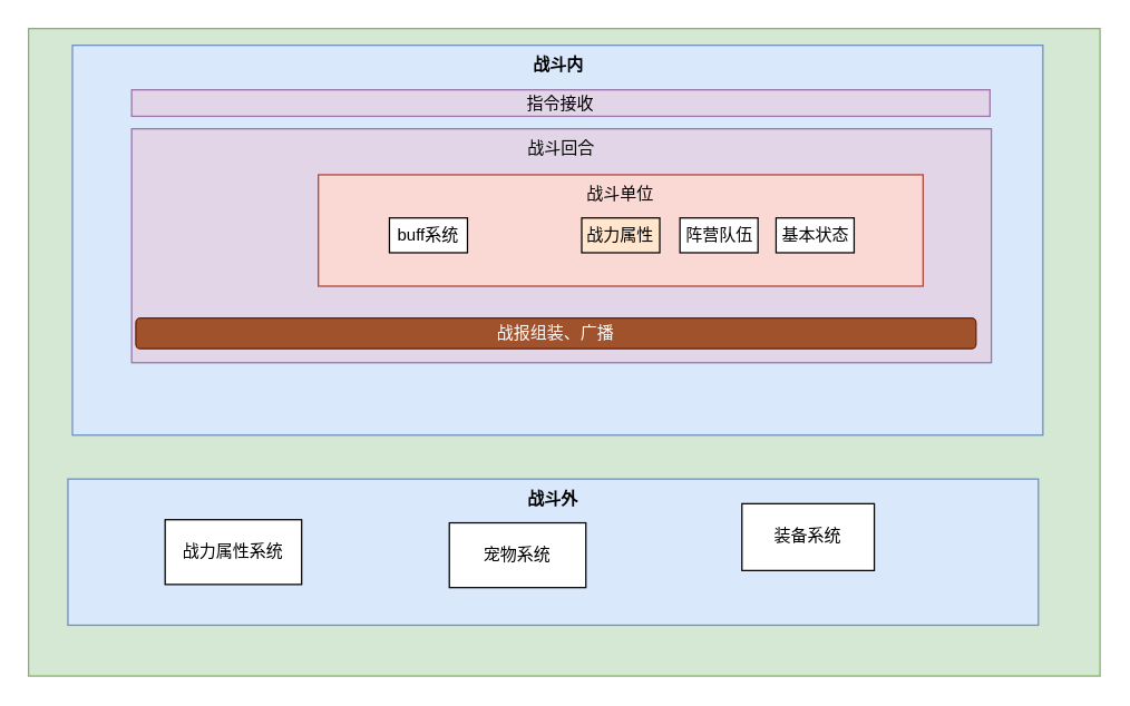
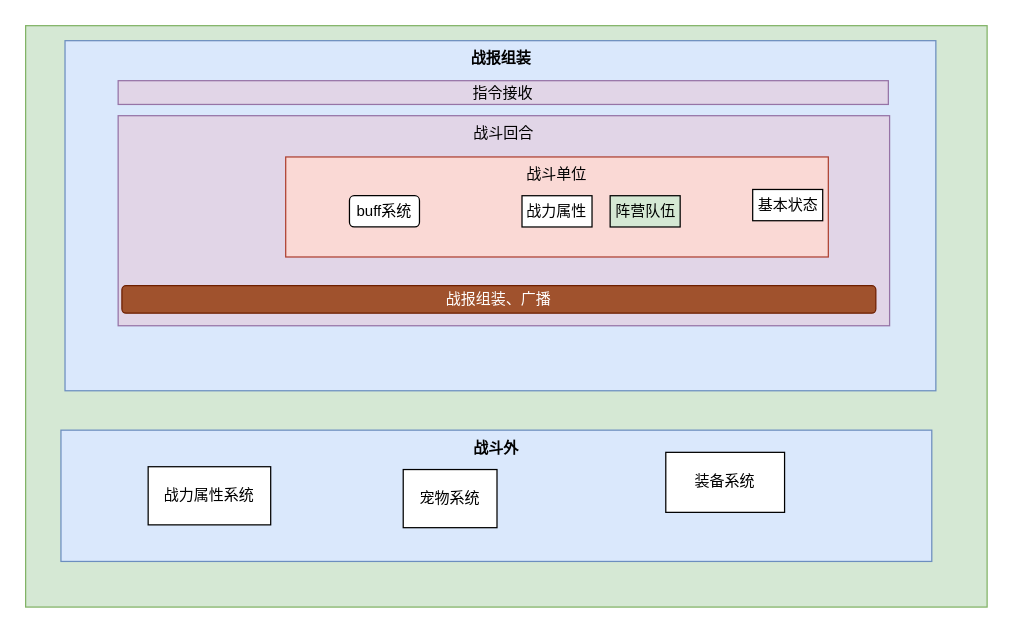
- <mxCell id="3" value="战斗内" style="rounded=0;whiteSpace=wrap;html=1;fillColor=#dae8fc;strokeColor=#6c8ebf;verticalAlign=top;fontStyle=1" vertex="1" parent="1"><mxGeometry x="51.5" y="32" width="696.5" height="280" as="geometry" /></mxCell>
+ <mxCell id="3" value="战报组装" style="rounded=0;whiteSpace=wrap;html=1;fillColor=#dae8fc;strokeColor=#6c8ebf;verticalAlign=top;fontStyle=1" vertex="1" parent="1"><mxGeometry x="51.5" y="32" width="696.5" height="280" as="geometry" /></mxCell>
- <mxCell id="12" value="buff系统" style="rounded=0;whiteSpace=wrap;html=1;fontColor=#000000;" vertex="1" parent="1"><mxGeometry x="279" y="156" width="56" height="25" as="geometry" /></mxCell>
+ <mxCell id="12" value="buff系统" style="whiteSpace=wrap;html=1;fontColor=#000000;rounded=1;" vertex="1" parent="1"><mxGeometry x="279" y="156" width="56" height="25" as="geometry" /></mxCell>
- <mxCell id="13" value="战力属性" style="rounded=0;whiteSpace=wrap;html=1;fontColor=#000000;fillColor=#ffe6cc;" vertex="1" parent="1"><mxGeometry x="417" y="156" width="56" height="25" as="geometry" /></mxCell>
+ <mxCell id="13" value="战力属性" style="rounded=0;whiteSpace=wrap;html=1;fontColor=#000000;" vertex="1" parent="1"><mxGeometry x="417" y="156" width="56" height="25" as="geometry" /></mxCell>
- <mxCell id="14" value="阵营队伍" style="rounded=0;whiteSpace=wrap;html=1;fontColor=#000000;" vertex="1" parent="1"><mxGeometry x="487.5" y="156" width="56" height="25" as="geometry" /></mxCell>
+ <mxCell id="14" value="阵营队伍" style="rounded=0;whiteSpace=wrap;html=1;fontColor=#000000;fillColor=#d5e8d4;" vertex="1" parent="1"><mxGeometry x="487.5" y="156" width="56" height="25" as="geometry" /></mxCell>
- <mxCell id="15" value="基本状态" style="rounded=0;whiteSpace=wrap;html=1;fontColor=#000000;" vertex="1" parent="1"><mxGeometry x="556.5" y="156" width="56" height="25" as="geometry" /></mxCell>
+ <mxCell id="15" value="基本状态" style="rounded=0;whiteSpace=wrap;html=1;fontColor=#000000;" vertex="1" parent="1"><mxGeometry x="601.5" y="151" width="56" height="25" as="geometry" /></mxCell>
- <mxCell id="7" value="宠物系统" style="rounded=0;whiteSpace=wrap;html=1;" vertex="1" parent="1"><mxGeometry x="322" y="375" width="98" height="46.5" as="geometry" /></mxCell>
+ <mxCell id="7" value="宠物系统" style="rounded=0;whiteSpace=wrap;html=1;" vertex="1" parent="1"><mxGeometry x="322" y="375" width="75" height="46.5" as="geometry" /></mxCell>
